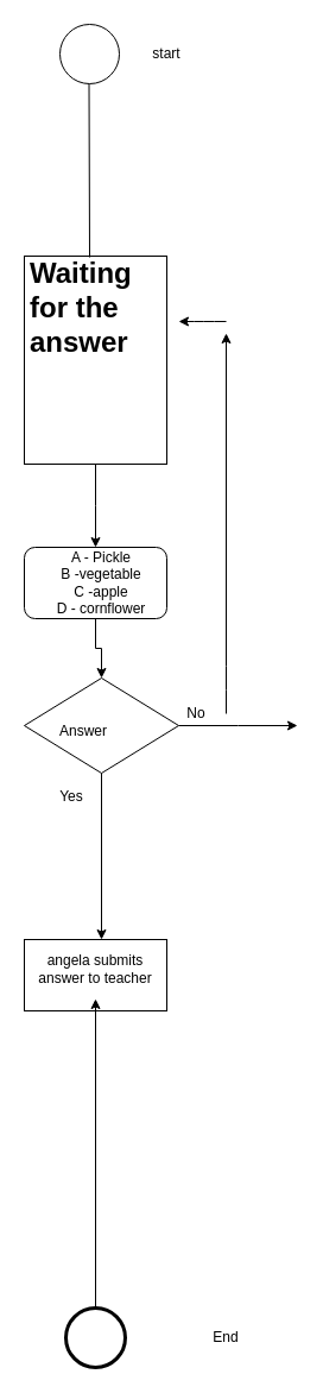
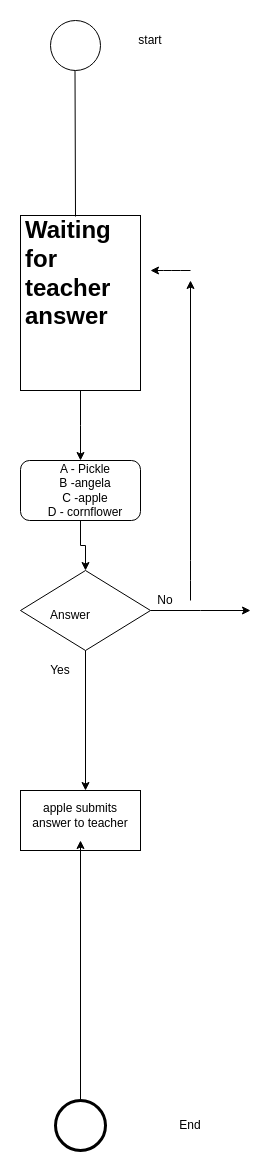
- <mxCell id="26" value="start" style="text;html=1;strokeColor=none;fillColor=none;align=center;verticalAlign=middle;whiteSpace=wrap;rounded=0;" vertex="1" parent="1"><mxGeometry x="120" y="35" width="40" height="20" as="geometry" /></mxCell>
+ <mxCell id="26" value="start" style="text;html=1;strokeColor=none;fillColor=none;align=center;verticalAlign=middle;whiteSpace=wrap;rounded=0;" vertex="1" parent="1"><mxGeometry x="130" y="30" width="40" height="20" as="geometry" /></mxCell>
- <mxCell id="11" value="&lt;h1&gt;Waiting for the answer&lt;/h1&gt;" style="text;html=1;strokeColor=none;fillColor=none;spacing=5;spacingTop=-20;whiteSpace=wrap;overflow=hidden;rounded=0;" vertex="1" parent="1"><mxGeometry x="20" width="120" height="180" as="geometry" y="210" /></mxCell>
+ <mxCell id="11" value="&lt;h1&gt;Waiting for teacher answer&lt;/h1&gt;" style="text;html=1;strokeColor=none;fillColor=none;spacing=5;spacingTop=-20;whiteSpace=wrap;overflow=hidden;rounded=0;" vertex="1" parent="1"><mxGeometry x="20" width="120" height="180" as="geometry" y="210" /></mxCell>
- <mxCell id="25" value="A - Pickle&lt;br&gt;B -vegetable&lt;br&gt;C -apple&lt;br&gt;D - cornflower" style="text;html=1;strokeColor=none;fillColor=none;align=center;verticalAlign=middle;whiteSpace=wrap;rounded=0;" vertex="1" parent="1"><mxGeometry x="30" y="435" width="110" height="110" as="geometry" /></mxCell>
+ <mxCell id="25" value="A - Pickle&lt;br&gt;B -angela&lt;br&gt;C -apple&lt;br&gt;D - cornflower" style="text;html=1;strokeColor=none;fillColor=none;align=center;verticalAlign=middle;whiteSpace=wrap;rounded=0;" vertex="1" parent="1"><mxGeometry x="30" y="435" width="110" height="110" as="geometry" /></mxCell>
- <mxCell id="18" value="angela submits answer to teacher" style="text;html=1;strokeColor=none;fillColor=none;align=center;verticalAlign=middle;whiteSpace=wrap;rounded=0;" vertex="1" parent="1"><mxGeometry x="30" y="780" width="100" height="70" as="geometry" /></mxCell>
+ <mxCell id="18" value="apple submits answer to teacher" style="text;html=1;strokeColor=none;fillColor=none;align=center;verticalAlign=middle;whiteSpace=wrap;rounded=0;" vertex="1" parent="1"><mxGeometry x="30" y="780" width="100" height="70" as="geometry" /></mxCell>
